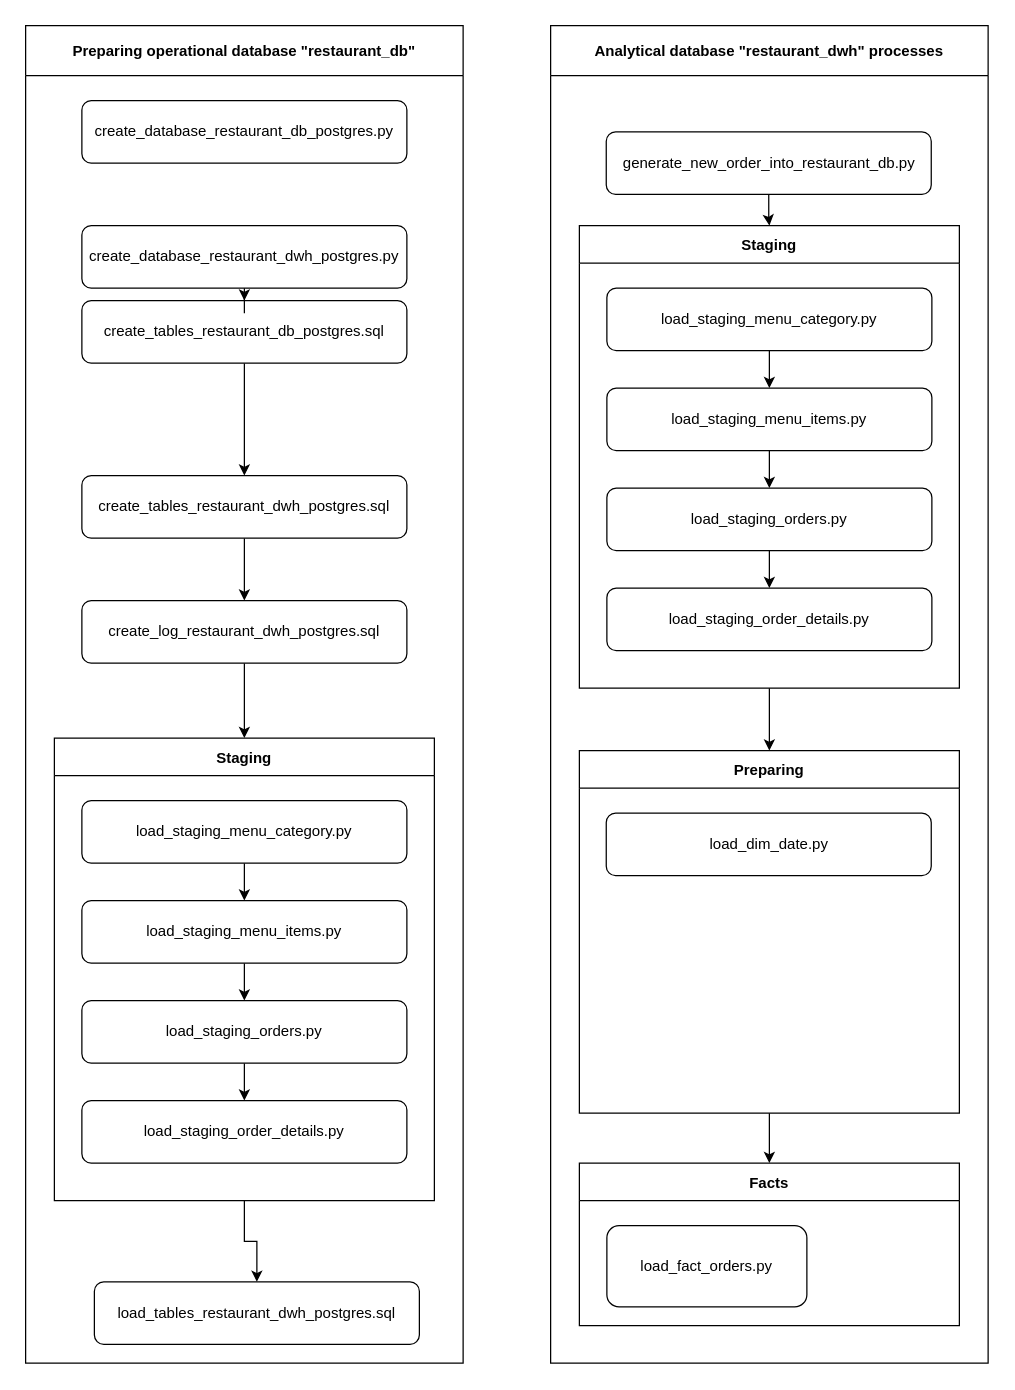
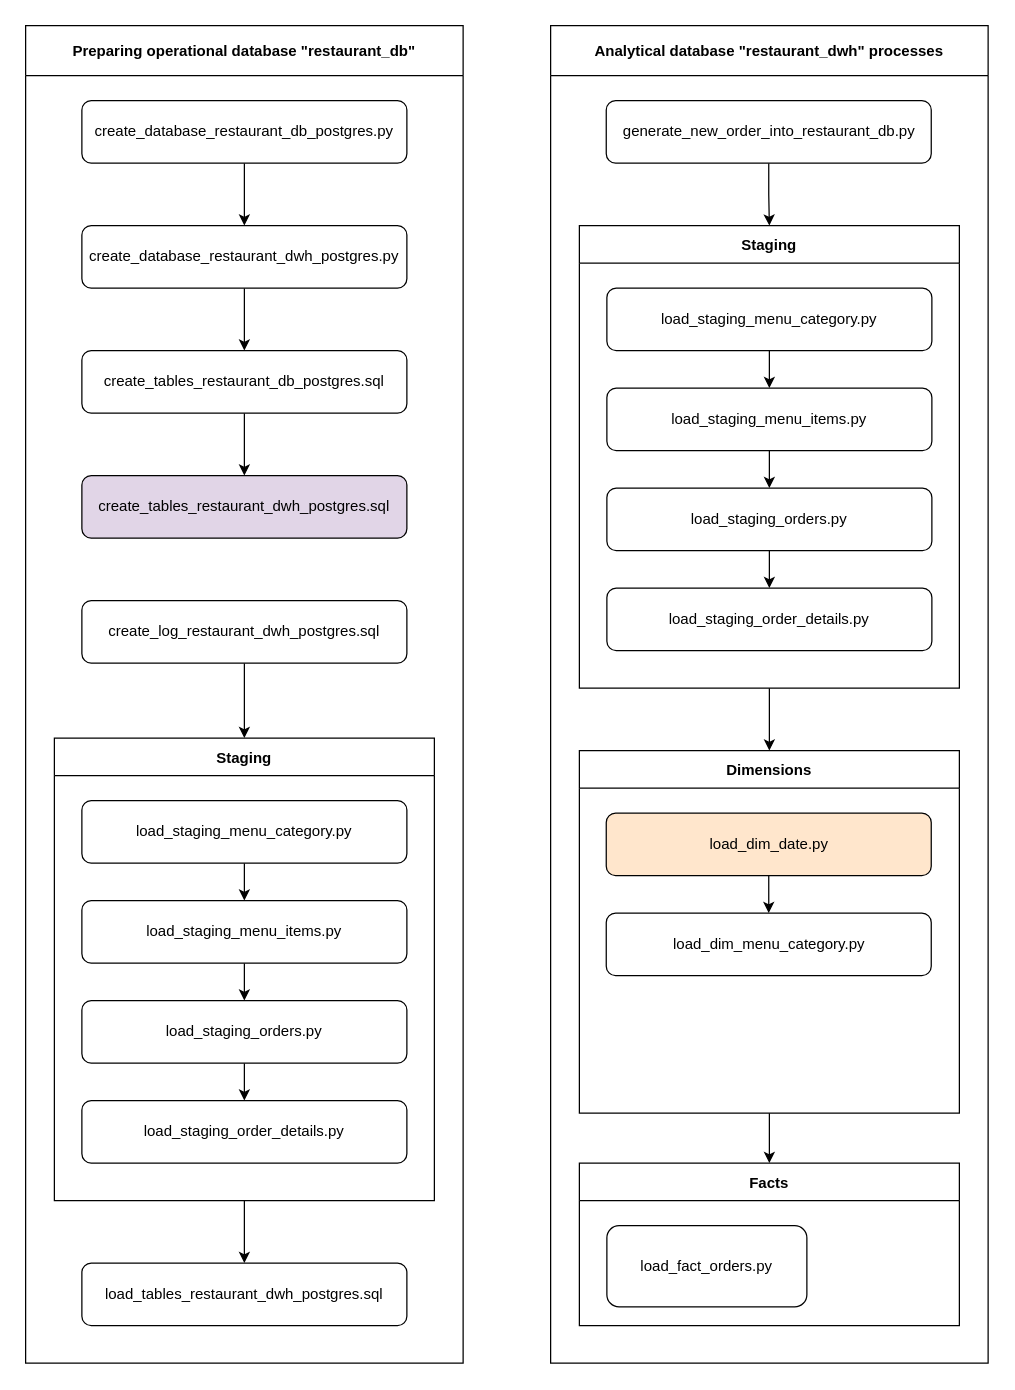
- <mxCell id="25" value="generate_new_order_into_restaurant_db.py" style="rounded=1;whiteSpace=wrap;html=1;" vertex="1" parent="23"><mxGeometry x="44.5" y="85" width="260" height="50" as="geometry" /></mxCell>
+ <mxCell id="25" value="generate_new_order_into_restaurant_db.py" style="rounded=1;whiteSpace=wrap;html=1;" vertex="1" parent="23"><mxGeometry x="44.5" y="60" width="260" height="50" as="geometry" /></mxCell>
+ <mxCell id="3" style="edgeStyle=orthogonalEdgeStyle;rounded=0;orthogonalLoop=1;jettySize=auto;html=1;entryX=0.5;entryY=0;entryDx=0;entryDy=0;" edge="1" parent="2" source="4" target="8"><mxGeometry relative="1" as="geometry" /></mxCell>
- <mxCell id="6" value="create_tables_restaurant_db_postgres.sql" style="rounded=1;whiteSpace=wrap;html=1;" vertex="1" parent="2"><mxGeometry x="45" y="220" width="260" height="50" as="geometry" /></mxCell>
+ <mxCell id="6" value="create_tables_restaurant_db_postgres.sql" style="rounded=1;whiteSpace=wrap;html=1;" vertex="1" parent="2"><mxGeometry x="45" y="260" width="260" height="50" as="geometry" /></mxCell>
- <mxCell id="10" value="create_tables_restaurant_dwh_postgres.sql" style="rounded=1;whiteSpace=wrap;html=1;" vertex="1" parent="2"><mxGeometry x="45" y="360" width="260" height="50" as="geometry" /></mxCell>
+ <mxCell id="10" value="create_tables_restaurant_dwh_postgres.sql" style="rounded=1;whiteSpace=wrap;html=1;fillColor=#e1d5e7;" vertex="1" parent="2"><mxGeometry x="45" y="360" width="260" height="50" as="geometry" /></mxCell>
- <mxCell id="9" style="edgeStyle=orthogonalEdgeStyle;rounded=0;orthogonalLoop=1;jettySize=auto;html=1;entryX=0.5;entryY=0;entryDx=0;entryDy=0;" edge="1" parent="2" source="10" target="12"><mxGeometry relative="1" as="geometry" /></mxCell>
- <mxCell id="36" value="Preparing" style="swimlane;startSize=30;" vertex="1" parent="23"><mxGeometry x="23" y="580" width="304" height="290" as="geometry"><mxRectangle x="26" y="580" width="100" height="30" as="alternateBounds" /></mxGeometry></mxCell>
+ <mxCell id="36" value="Dimensions" style="swimlane;startSize=30;" vertex="1" parent="23"><mxGeometry x="23" y="580" width="304" height="290" as="geometry"><mxRectangle x="26" y="580" width="100" height="30" as="alternateBounds" /></mxGeometry></mxCell>
- <mxCell id="39" value="load_dim_date.py" style="rounded=1;whiteSpace=wrap;html=1;" vertex="1" parent="36"><mxGeometry x="21.5" y="50" width="260" height="50" as="geometry" /></mxCell>
+ <mxCell id="39" value="load_dim_date.py" style="rounded=1;whiteSpace=wrap;html=1;fillColor=#ffe6cc;" vertex="1" parent="36"><mxGeometry x="21.5" y="50" width="260" height="50" as="geometry" /></mxCell>
+ <mxCell id="38" style="edgeStyle=orthogonalEdgeStyle;rounded=0;orthogonalLoop=1;jettySize=auto;html=1;entryX=0.5;entryY=0;entryDx=0;entryDy=0;" edge="1" parent="36" source="39" target="37"><mxGeometry relative="1" as="geometry" /></mxCell>
+ <mxCell id="37" value="load_dim_menu_category.py" style="rounded=1;whiteSpace=wrap;html=1;" vertex="1" parent="36"><mxGeometry x="21.5" y="130" width="260" height="50" as="geometry" /></mxCell>
- <mxCell id="13" value="load_tables_restaurant_dwh_postgres.sql" style="rounded=1;whiteSpace=wrap;html=1;" vertex="1" parent="2"><mxGeometry x="55" y="1005" width="260" height="50" as="geometry" /></mxCell>
+ <mxCell id="13" value="load_tables_restaurant_dwh_postgres.sql" style="rounded=1;whiteSpace=wrap;html=1;" vertex="1" parent="2"><mxGeometry x="45" y="990" width="260" height="50" as="geometry" /></mxCell>
